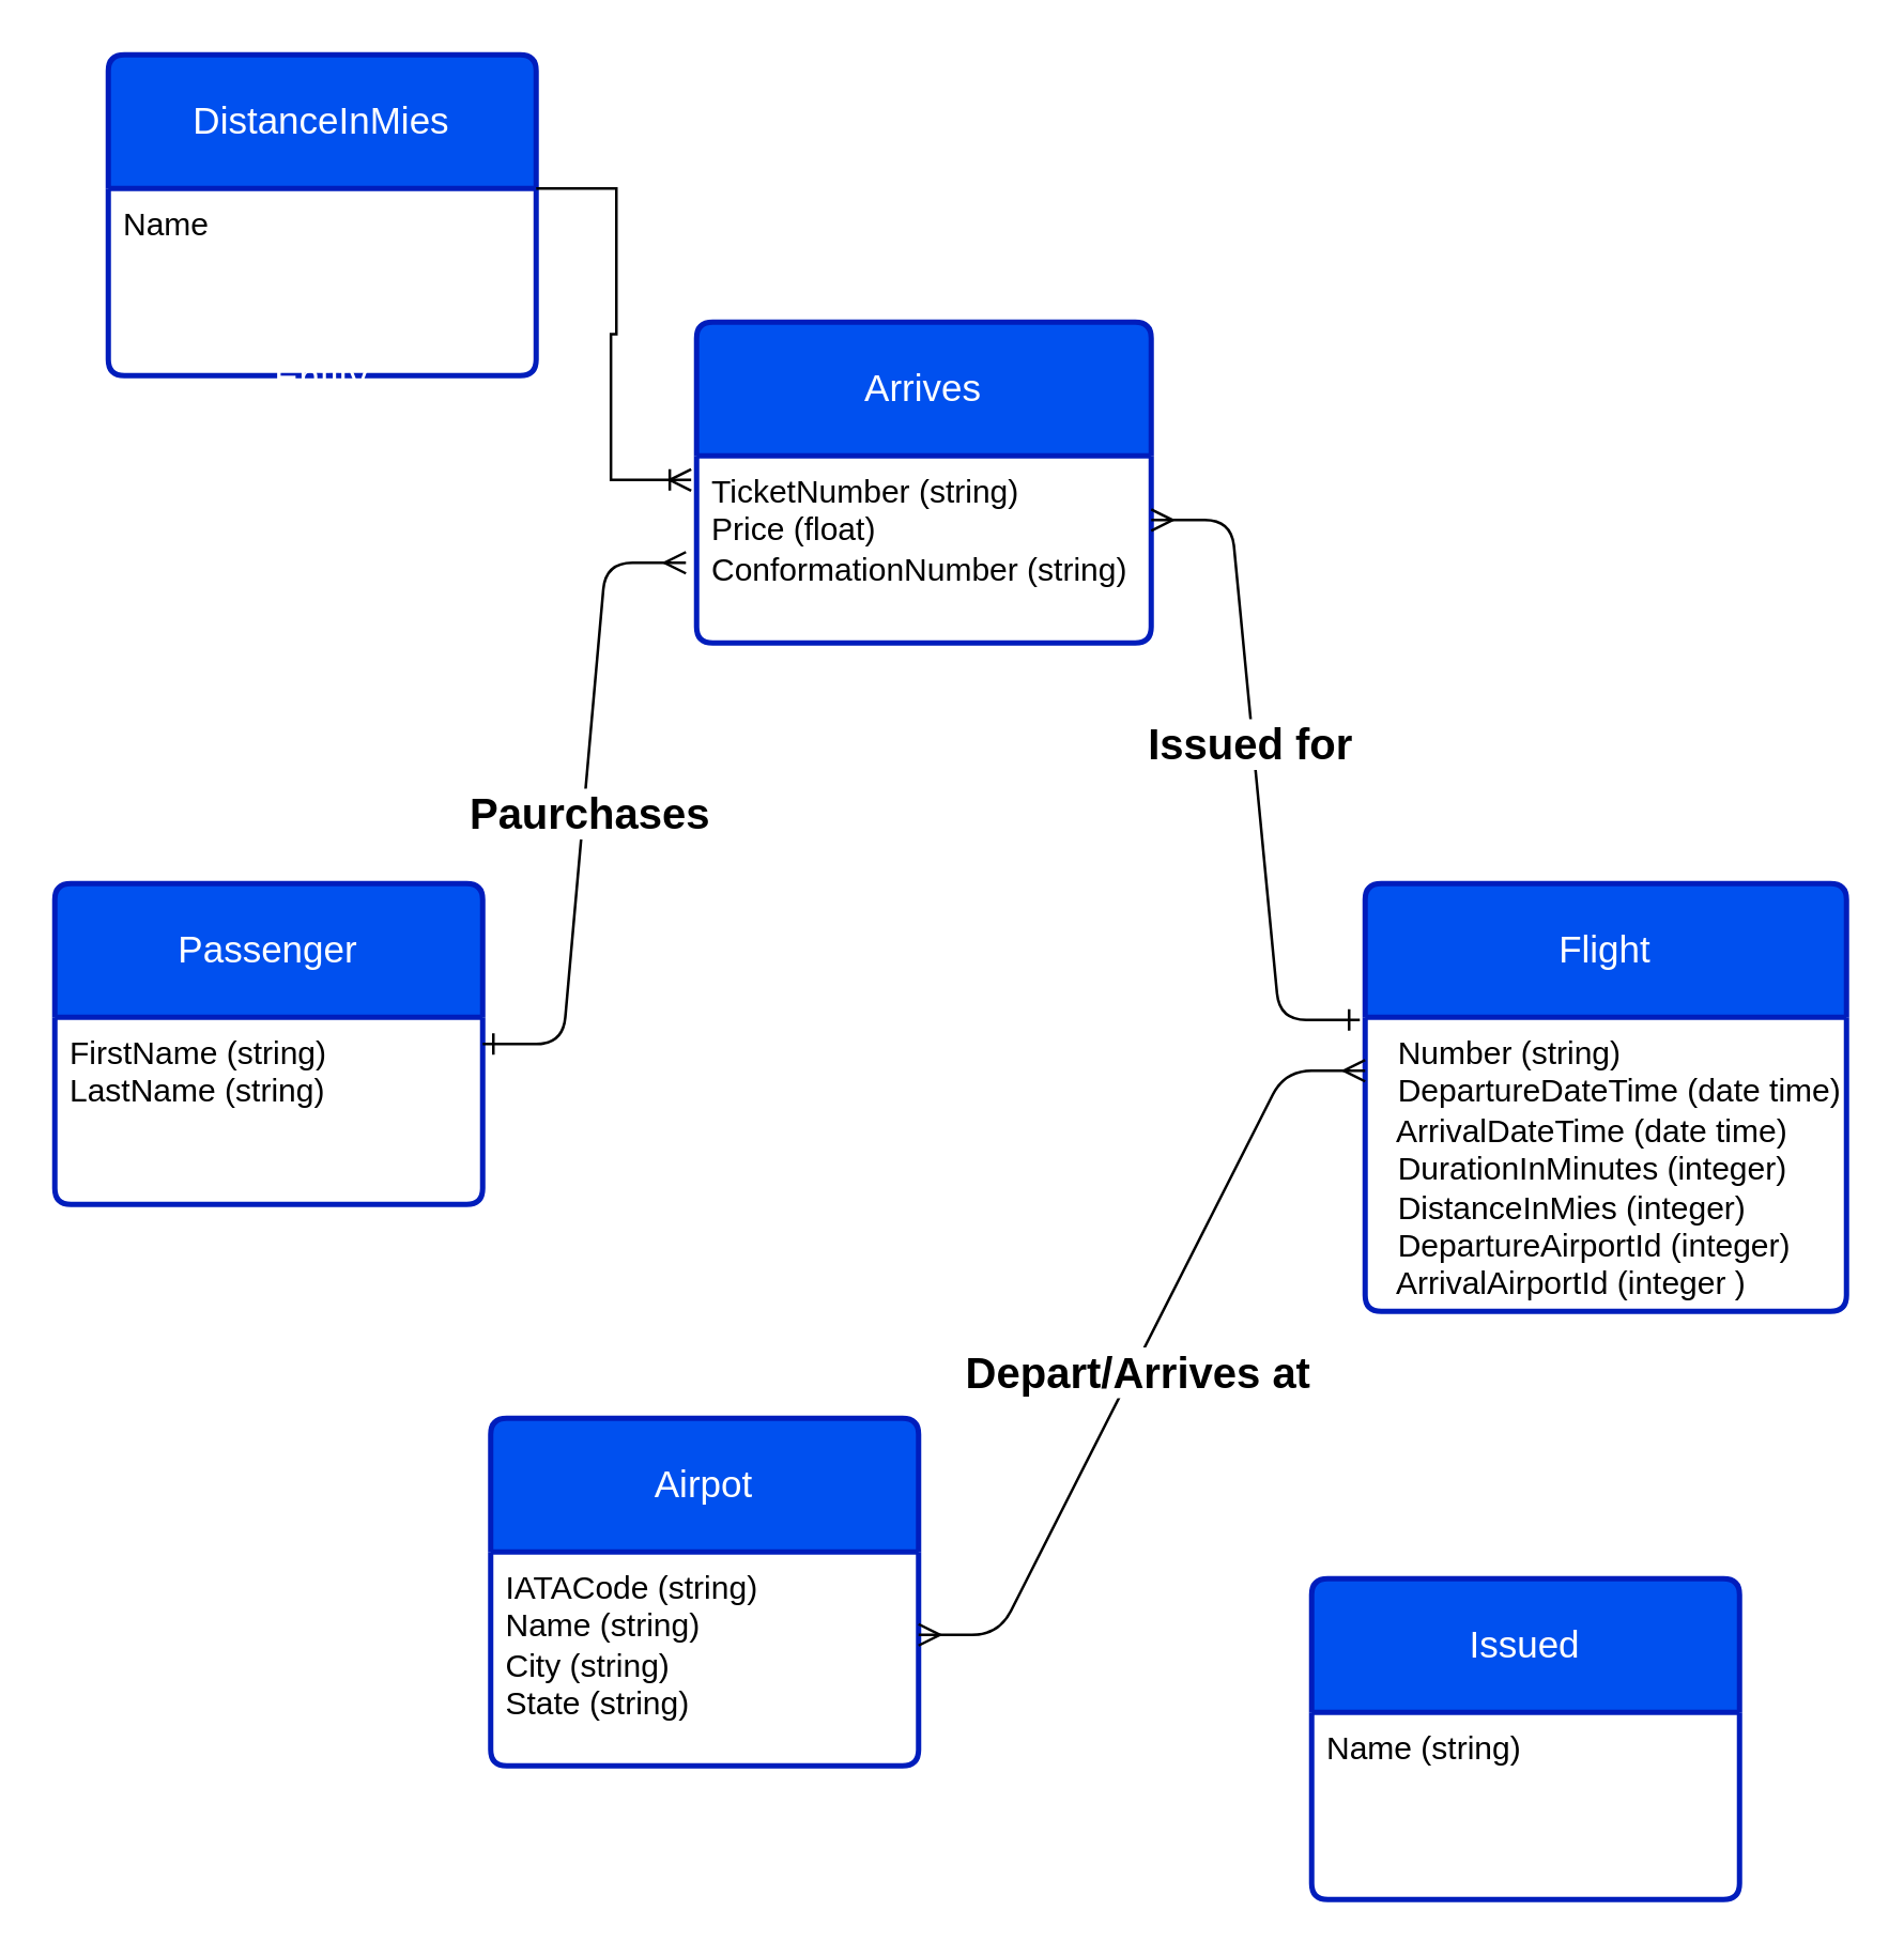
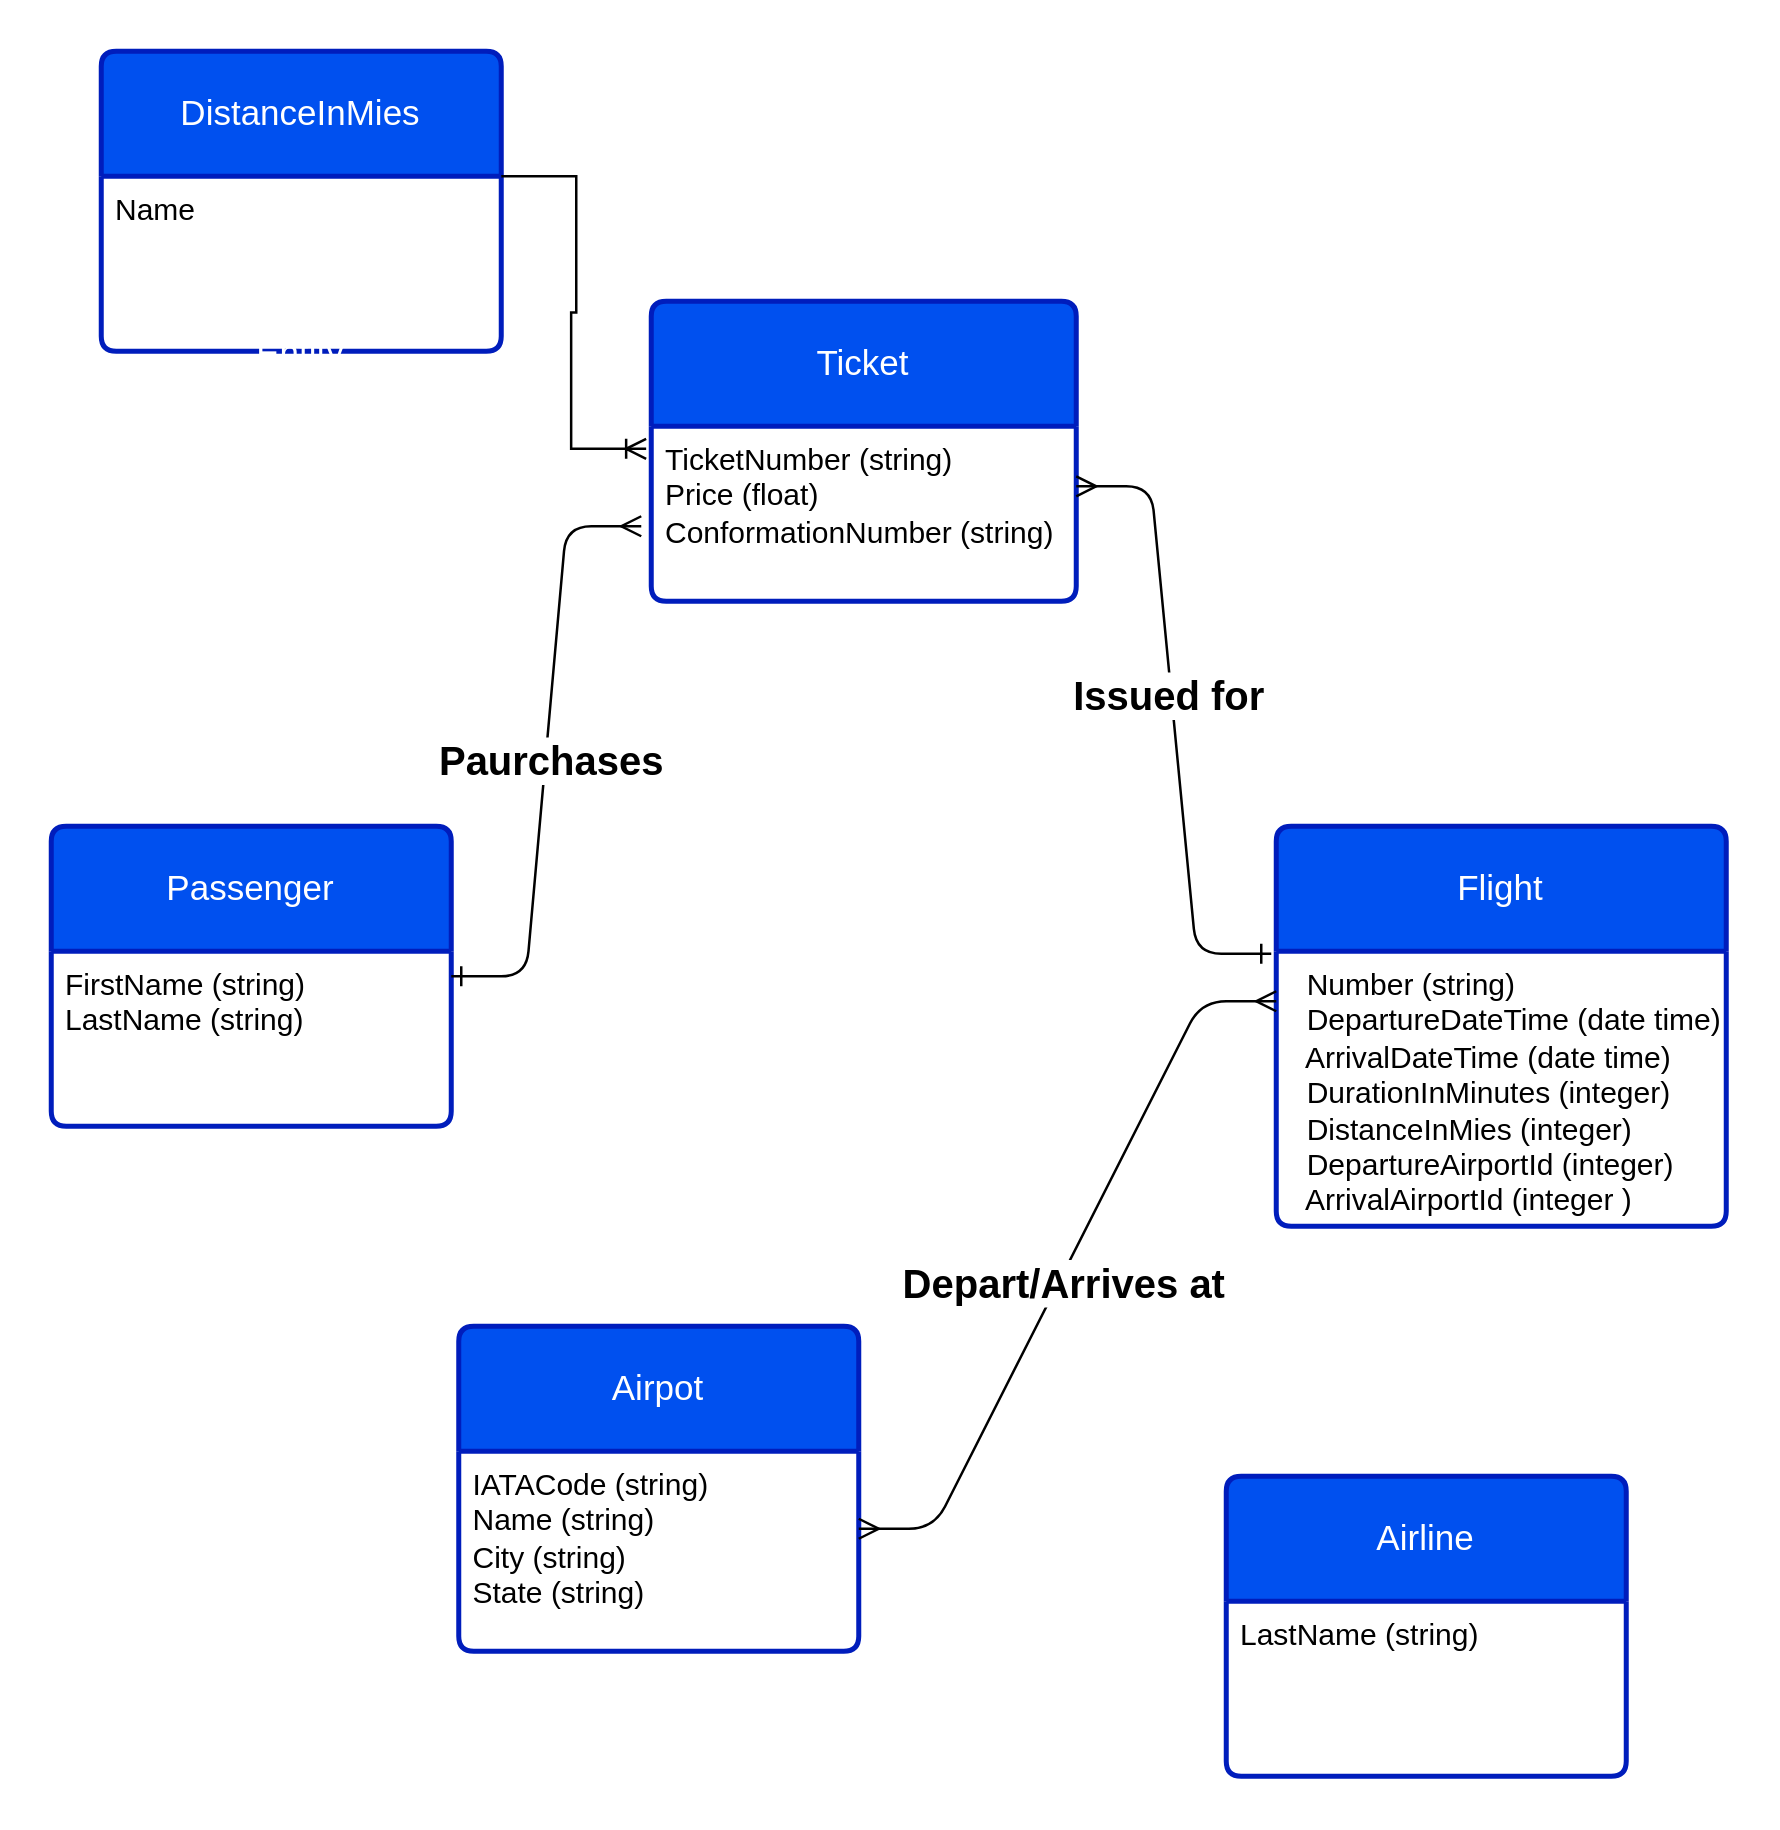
- <mxCell id="2" value="Arrives" style="swimlane;childLayout=stackLayout;horizontal=1;startSize=50;horizontalStack=0;rounded=1;fontSize=14;fontStyle=0;strokeWidth=2;resizeParent=0;resizeLast=1;shadow=0;dashed=0;align=center;arcSize=4;whiteSpace=wrap;html=1;fillColor=#0050ef;fontColor=#ffffff;strokeColor=#001DBC;" vertex="1" parent="1"><mxGeometry x="260" y="120" width="170" height="120" as="geometry" /></mxCell>
+ <mxCell id="2" value="Ticket" style="swimlane;childLayout=stackLayout;horizontal=1;startSize=50;horizontalStack=0;rounded=1;fontSize=14;fontStyle=0;strokeWidth=2;resizeParent=0;resizeLast=1;shadow=0;dashed=0;align=center;arcSize=4;whiteSpace=wrap;html=1;fillColor=#0050ef;fontColor=#ffffff;strokeColor=#001DBC;" vertex="1" parent="1"><mxGeometry x="260" y="120" width="170" height="120" as="geometry" /></mxCell>
- <mxCell id="16" value="Issued" style="swimlane;childLayout=stackLayout;horizontal=1;startSize=50;horizontalStack=0;rounded=1;fontSize=14;fontStyle=0;strokeWidth=2;resizeParent=0;resizeLast=1;shadow=0;dashed=0;align=center;arcSize=4;whiteSpace=wrap;html=1;fillColor=#0050ef;fontColor=#ffffff;strokeColor=#001DBC;" vertex="1" parent="1"><mxGeometry x="490" y="590" width="160" height="120" as="geometry" /></mxCell>
+ <mxCell id="16" value="Airline" style="swimlane;childLayout=stackLayout;horizontal=1;startSize=50;horizontalStack=0;rounded=1;fontSize=14;fontStyle=0;strokeWidth=2;resizeParent=0;resizeLast=1;shadow=0;dashed=0;align=center;arcSize=4;whiteSpace=wrap;html=1;fillColor=#0050ef;fontColor=#ffffff;strokeColor=#001DBC;" vertex="1" parent="1"><mxGeometry x="490" y="590" width="160" height="120" as="geometry" /></mxCell>
- <mxCell id="17" value="Name (string)" style="align=left;strokeColor=none;fillColor=none;spacingLeft=4;fontSize=12;verticalAlign=top;resizable=0;rotatable=0;part=1;html=1;" vertex="1" parent="16"><mxGeometry y="50" width="160" height="70" as="geometry" /></mxCell>
+ <mxCell id="17" value="LastName (string)" style="align=left;strokeColor=none;fillColor=none;spacingLeft=4;fontSize=12;verticalAlign=top;resizable=0;rotatable=0;part=1;html=1;" vertex="1" parent="16"><mxGeometry y="50" width="160" height="70" as="geometry" /></mxCell>
